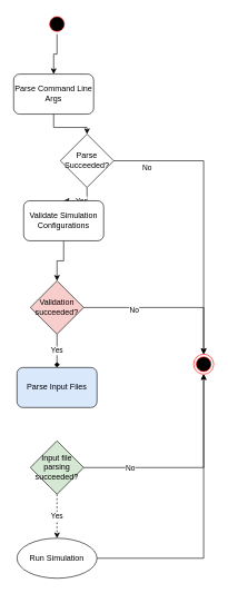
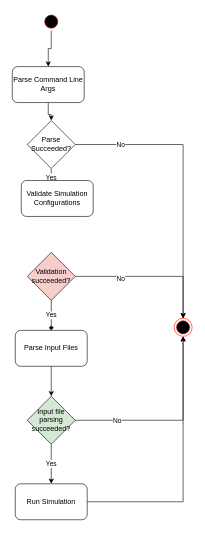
- <mxCell id="7" value="&lt;div&gt;Parse Succeeded?&lt;/div&gt;" style="rhombus;whiteSpace=wrap;html=1;" vertex="1" parent="1"><mxGeometry x="90" y="200" width="80" height="80" as="geometry" /></mxCell>
+ <mxCell id="7" value="&lt;div&gt;Parse Succeeded?&lt;/div&gt;" style="rhombus;whiteSpace=wrap;html=1;" vertex="1" parent="1"><mxGeometry x="45" y="200" width="80" height="80" as="geometry" /></mxCell>
- <mxCell id="11" value="" style="edgeStyle=orthogonalEdgeStyle;rounded=0;orthogonalLoop=1;jettySize=auto;html=1;" edge="1" parent="1" source="12" target="16"><mxGeometry relative="1" as="geometry" /></mxCell>
- <mxCell id="18" value="Parse Input Files" style="rounded=1;whiteSpace=wrap;html=1;fillColor=#dae8fc;" vertex="1" parent="1"><mxGeometry x="25" y="550" width="120" height="60" as="geometry" /></mxCell>
+ <mxCell id="18" value="Parse Input Files" style="rounded=1;whiteSpace=wrap;html=1;" vertex="1" parent="1"><mxGeometry x="25" y="550" width="120" height="60" as="geometry" /></mxCell>
+ <mxCell id="17" value="" style="edgeStyle=orthogonalEdgeStyle;rounded=0;orthogonalLoop=1;jettySize=auto;html=1;" edge="1" parent="1" source="18" target="22"><mxGeometry relative="1" as="geometry" /></mxCell>
- <mxCell id="21" value="Yes" style="edgeStyle=orthogonalEdgeStyle;rounded=0;orthogonalLoop=1;jettySize=auto;html=1;dashed=1;" edge="1" parent="1" source="22" target="24"><mxGeometry relative="1" as="geometry" /></mxCell>
+ <mxCell id="21" value="Yes" style="edgeStyle=orthogonalEdgeStyle;rounded=0;orthogonalLoop=1;jettySize=auto;html=1;" edge="1" parent="1" source="22" target="24"><mxGeometry relative="1" as="geometry" /></mxCell>
- <mxCell id="24" value="Run Simulation" style="ellipse;whiteSpace=wrap;html=1;" vertex="1" parent="1"><mxGeometry x="25" y="806" width="120" height="60" as="geometry" /></mxCell>
+ <mxCell id="24" value="Run Simulation" style="rounded=1;whiteSpace=wrap;html=1;" vertex="1" parent="1"><mxGeometry x="25" y="806" width="120" height="60" as="geometry" /></mxCell>
